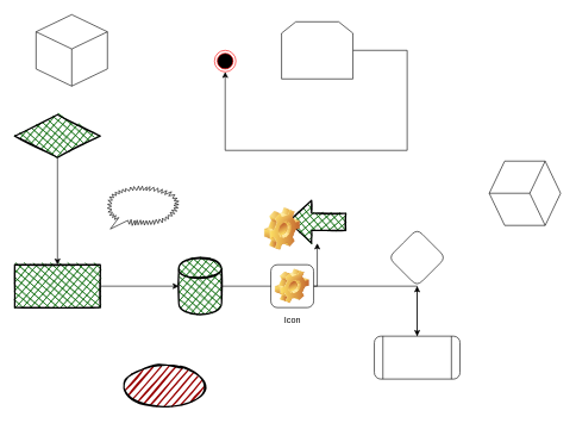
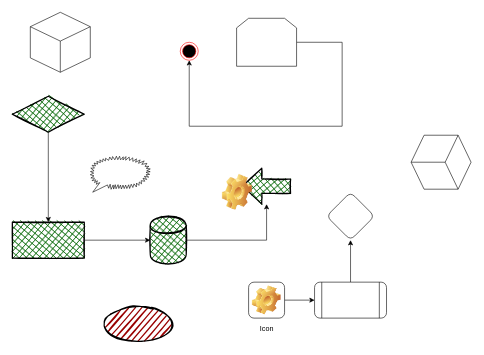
- <mxCell id="17" value="Icon" style="icon;html=1;image=img/clipart/Gear_128x128.png" vertex="1" parent="1"><mxGeometry x="379" y="370" width="60" height="60" as="geometry" /></mxCell>
+ <mxCell id="17" value="Icon" style="icon;html=1;image=img/clipart/Gear_128x128.png" vertex="1" parent="1"><mxGeometry x="414" y="470" width="60" height="60" as="geometry" /></mxCell>
